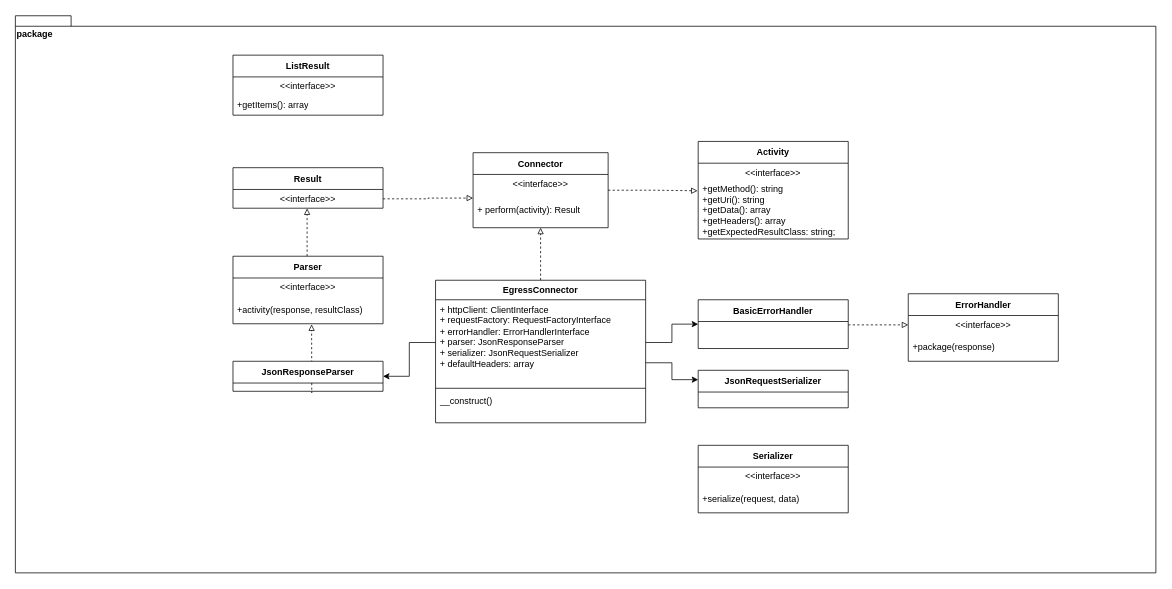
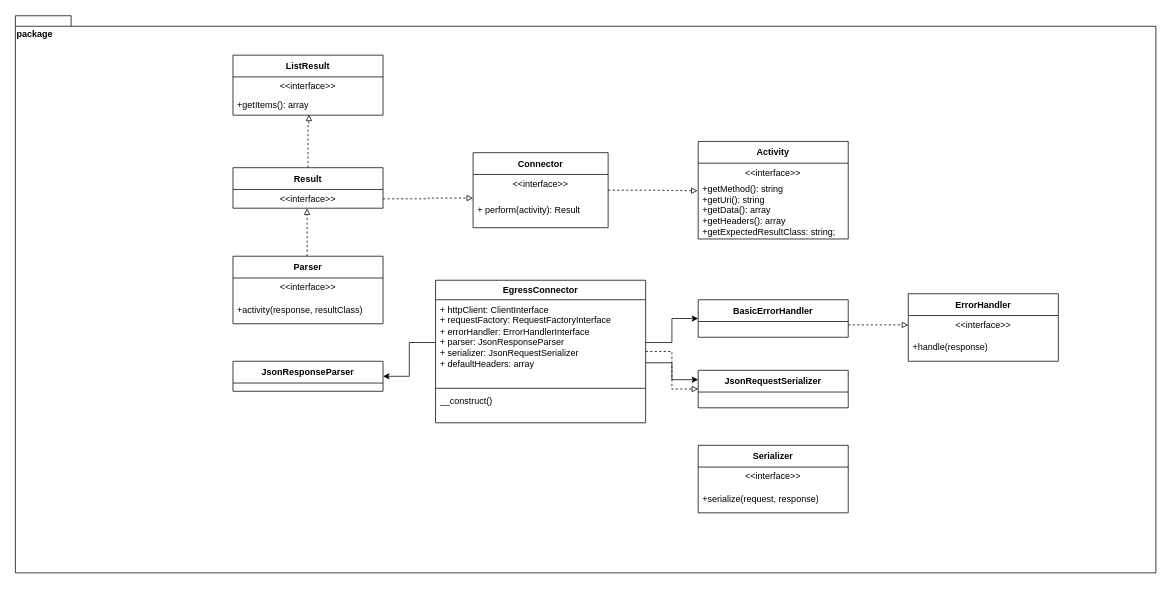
+ <mxCell id="11" style="edgeStyle=orthogonalEdgeStyle;rounded=0;orthogonalLoop=1;jettySize=auto;html=1;entryX=0.506;entryY=0.971;entryDx=0;entryDy=0;entryPerimeter=0;endArrow=block;endFill=0;dashed=1;" edge="1" parent="1" source="12" target="19"><mxGeometry relative="1" as="geometry"><Array as="points"><mxPoint x="410" y="163" /><mxPoint x="411" y="163" /></Array></mxGeometry></mxCell>
- <mxCell id="2" style="edgeStyle=orthogonalEdgeStyle;rounded=0;orthogonalLoop=1;jettySize=auto;html=1;entryX=0.5;entryY=1;entryDx=0;entryDy=0;entryPerimeter=0;endArrow=block;endFill=0;dashed=1;" edge="1" parent="1" source="3" target="10"><mxGeometry relative="1" as="geometry" /></mxCell>
+ <mxCell id="2" style="edgeStyle=orthogonalEdgeStyle;rounded=0;orthogonalLoop=1;jettySize=auto;html=1;endArrow=block;endFill=0;dashed=1;" edge="1" parent="1" source="3" target="26"><mxGeometry relative="1" as="geometry" /></mxCell>
- <mxCell id="31" value="BasicErrorHandler" style="swimlane;fontStyle=1;align=center;verticalAlign=middle;childLayout=stackLayout;horizontal=1;startSize=29;horizontalStack=0;resizeParent=1;resizeParentMax=0;resizeLast=0;collapsible=0;marginBottom=0;html=1;whiteSpace=wrap;" vertex="1" parent="1"><mxGeometry x="930" y="399" width="200" height="65" as="geometry" /></mxCell>
+ <mxCell id="31" value="BasicErrorHandler" style="swimlane;fontStyle=1;align=center;verticalAlign=middle;childLayout=stackLayout;horizontal=1;startSize=29;horizontalStack=0;resizeParent=1;resizeParentMax=0;resizeLast=0;collapsible=0;marginBottom=0;html=1;whiteSpace=wrap;" vertex="1" parent="1"><mxGeometry x="930" y="399" width="200" height="50" as="geometry" /></mxCell>
- <mxCell id="20" style="edgeStyle=orthogonalEdgeStyle;rounded=0;orthogonalLoop=1;jettySize=auto;html=1;entryX=0.524;entryY=1.024;entryDx=0;entryDy=0;entryPerimeter=0;endArrow=block;endFill=0;dashed=1;" edge="1" parent="1" source="21" target="25"><mxGeometry relative="1" as="geometry"><Array as="points"><mxPoint x="415" y="523" /><mxPoint x="415" y="523" /></Array></mxGeometry></mxCell>
- <mxCell id="35" value="+package(response)" style="text;html=1;strokeColor=none;fillColor=none;align=left;verticalAlign=middle;spacingLeft=4;spacingRight=4;overflow=hidden;rotatable=0;points=[[0,0.5],[1,0.5]];portConstraint=eastwest;whiteSpace=wrap;" vertex="1" parent="33"><mxGeometry y="54" width="200" height="36" as="geometry" /></mxCell>
+ <mxCell id="35" value="+handle(response)" style="text;html=1;strokeColor=none;fillColor=none;align=left;verticalAlign=middle;spacingLeft=4;spacingRight=4;overflow=hidden;rotatable=0;points=[[0,0.5],[1,0.5]];portConstraint=eastwest;whiteSpace=wrap;" vertex="1" parent="33"><mxGeometry y="54" width="200" height="36" as="geometry" /></mxCell>
- <mxCell id="29" value="+serialize(request, data)" style="text;html=1;strokeColor=none;fillColor=none;align=left;verticalAlign=middle;spacingLeft=4;spacingRight=4;overflow=hidden;rotatable=0;points=[[0,0.5],[1,0.5]];portConstraint=eastwest;whiteSpace=wrap;" vertex="1" parent="27"><mxGeometry y="54" width="200" height="36" as="geometry" /></mxCell>
+ <mxCell id="29" value="+serialize(request, response)" style="text;html=1;strokeColor=none;fillColor=none;align=left;verticalAlign=middle;spacingLeft=4;spacingRight=4;overflow=hidden;rotatable=0;points=[[0,0.5],[1,0.5]];portConstraint=eastwest;whiteSpace=wrap;" vertex="1" parent="27"><mxGeometry y="54" width="200" height="36" as="geometry" /></mxCell>
